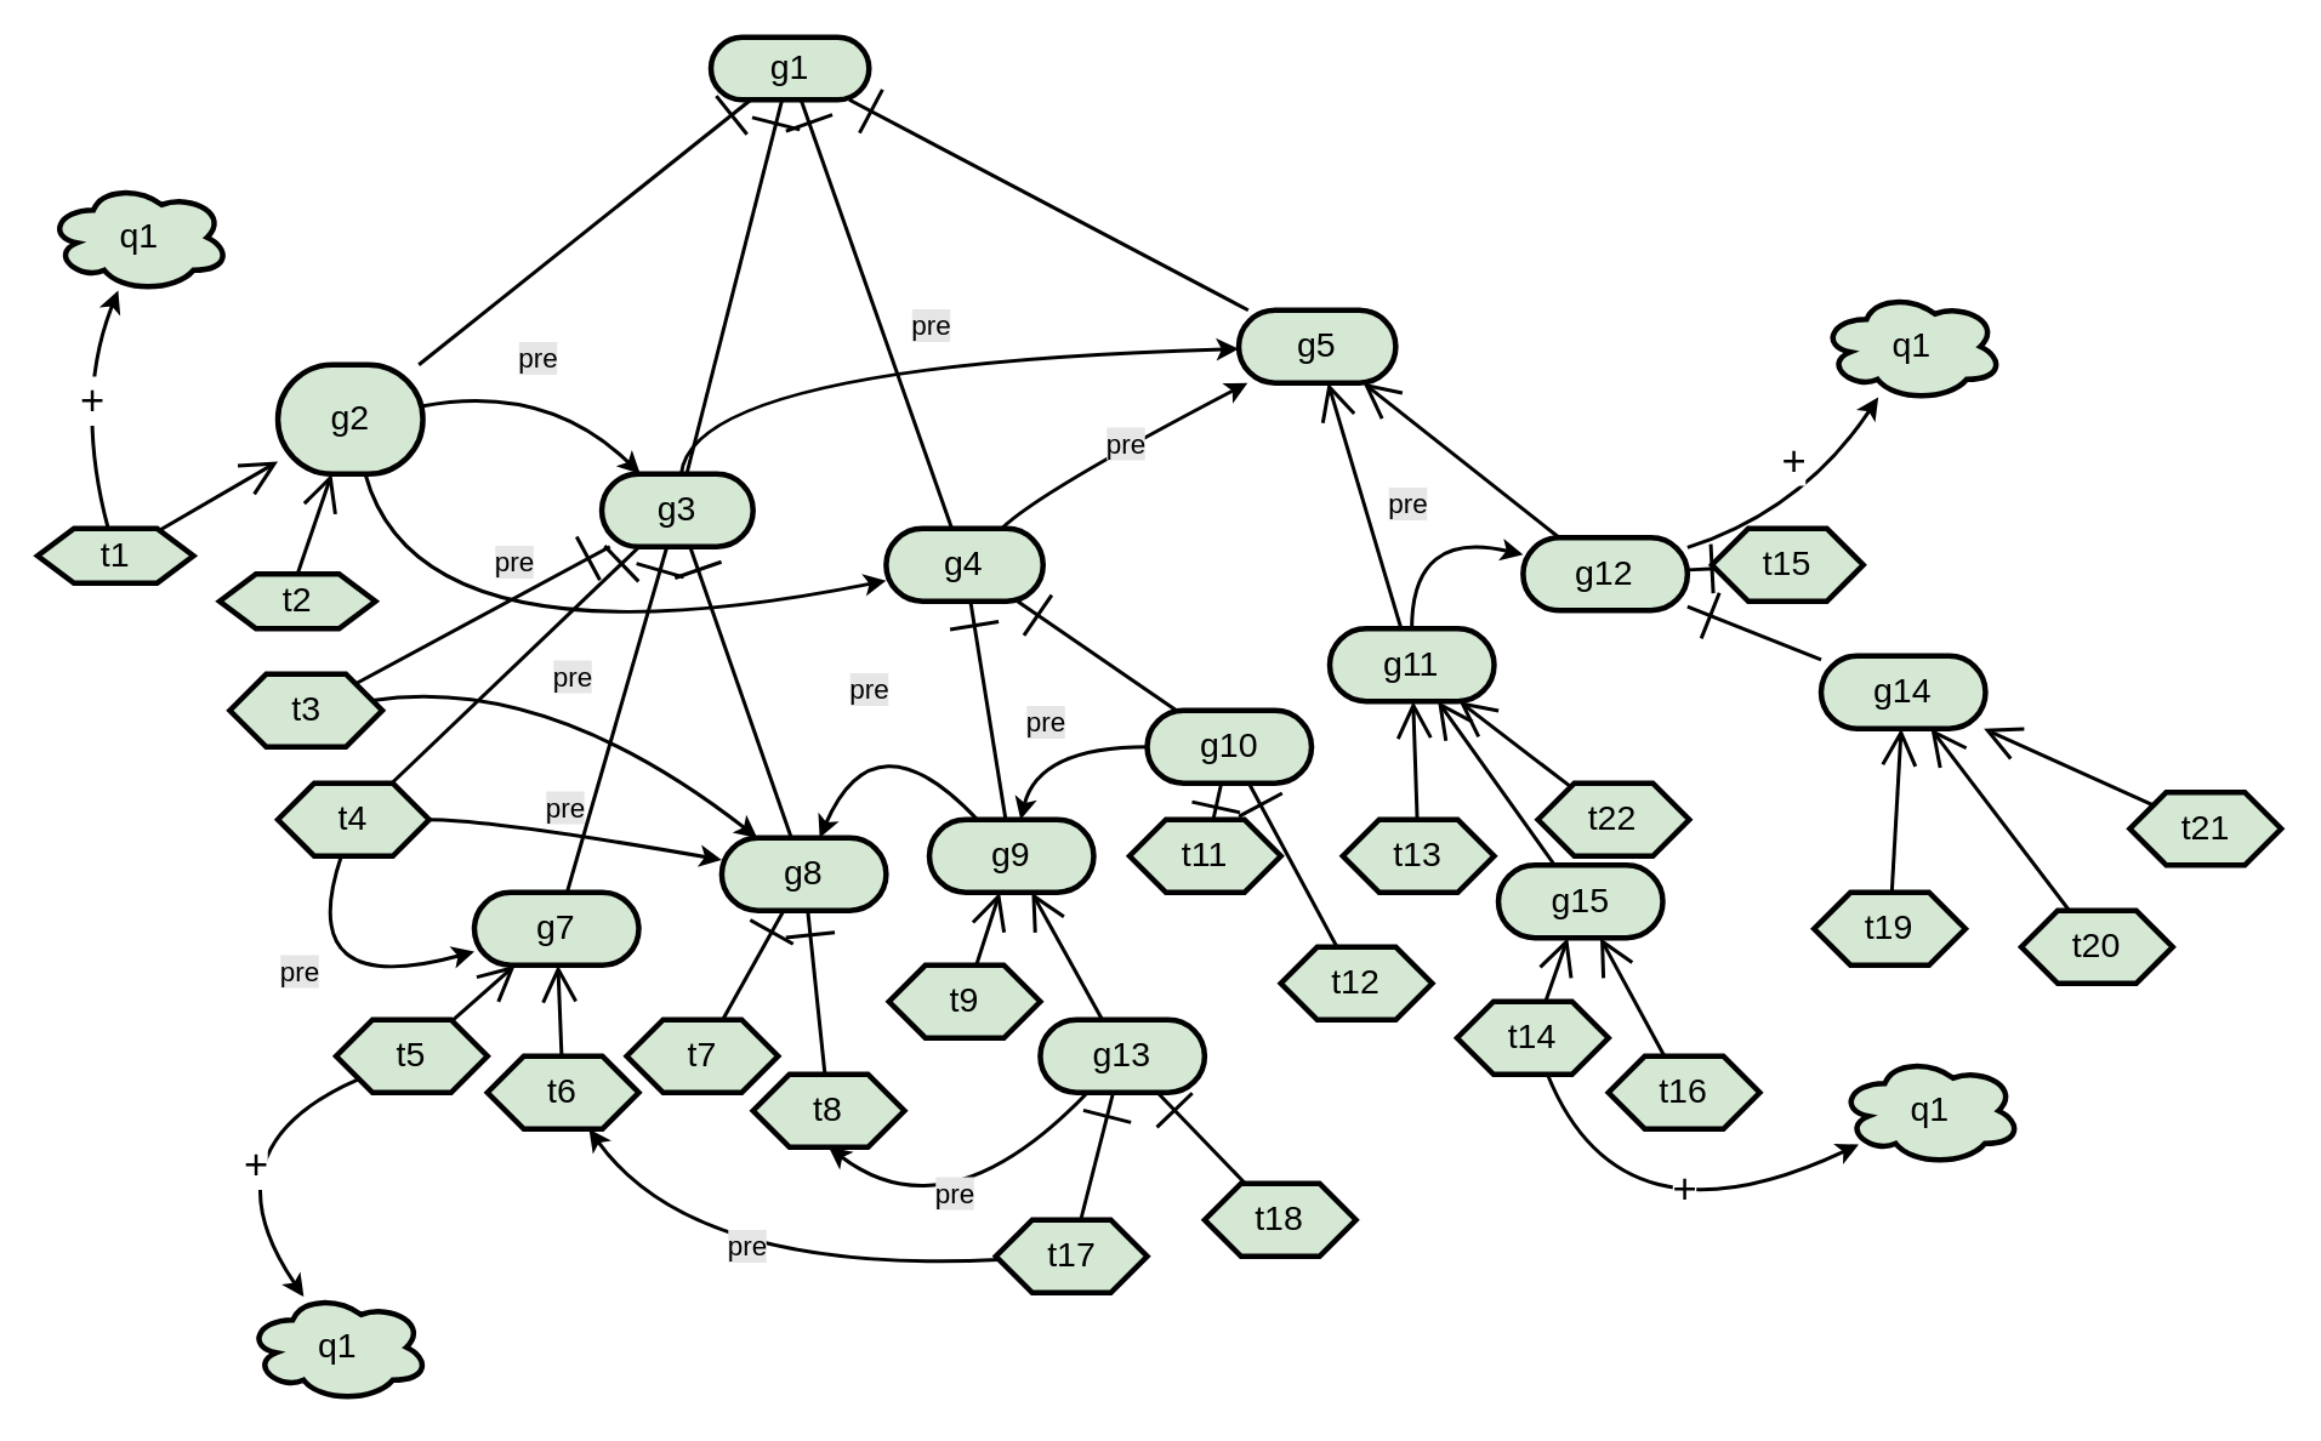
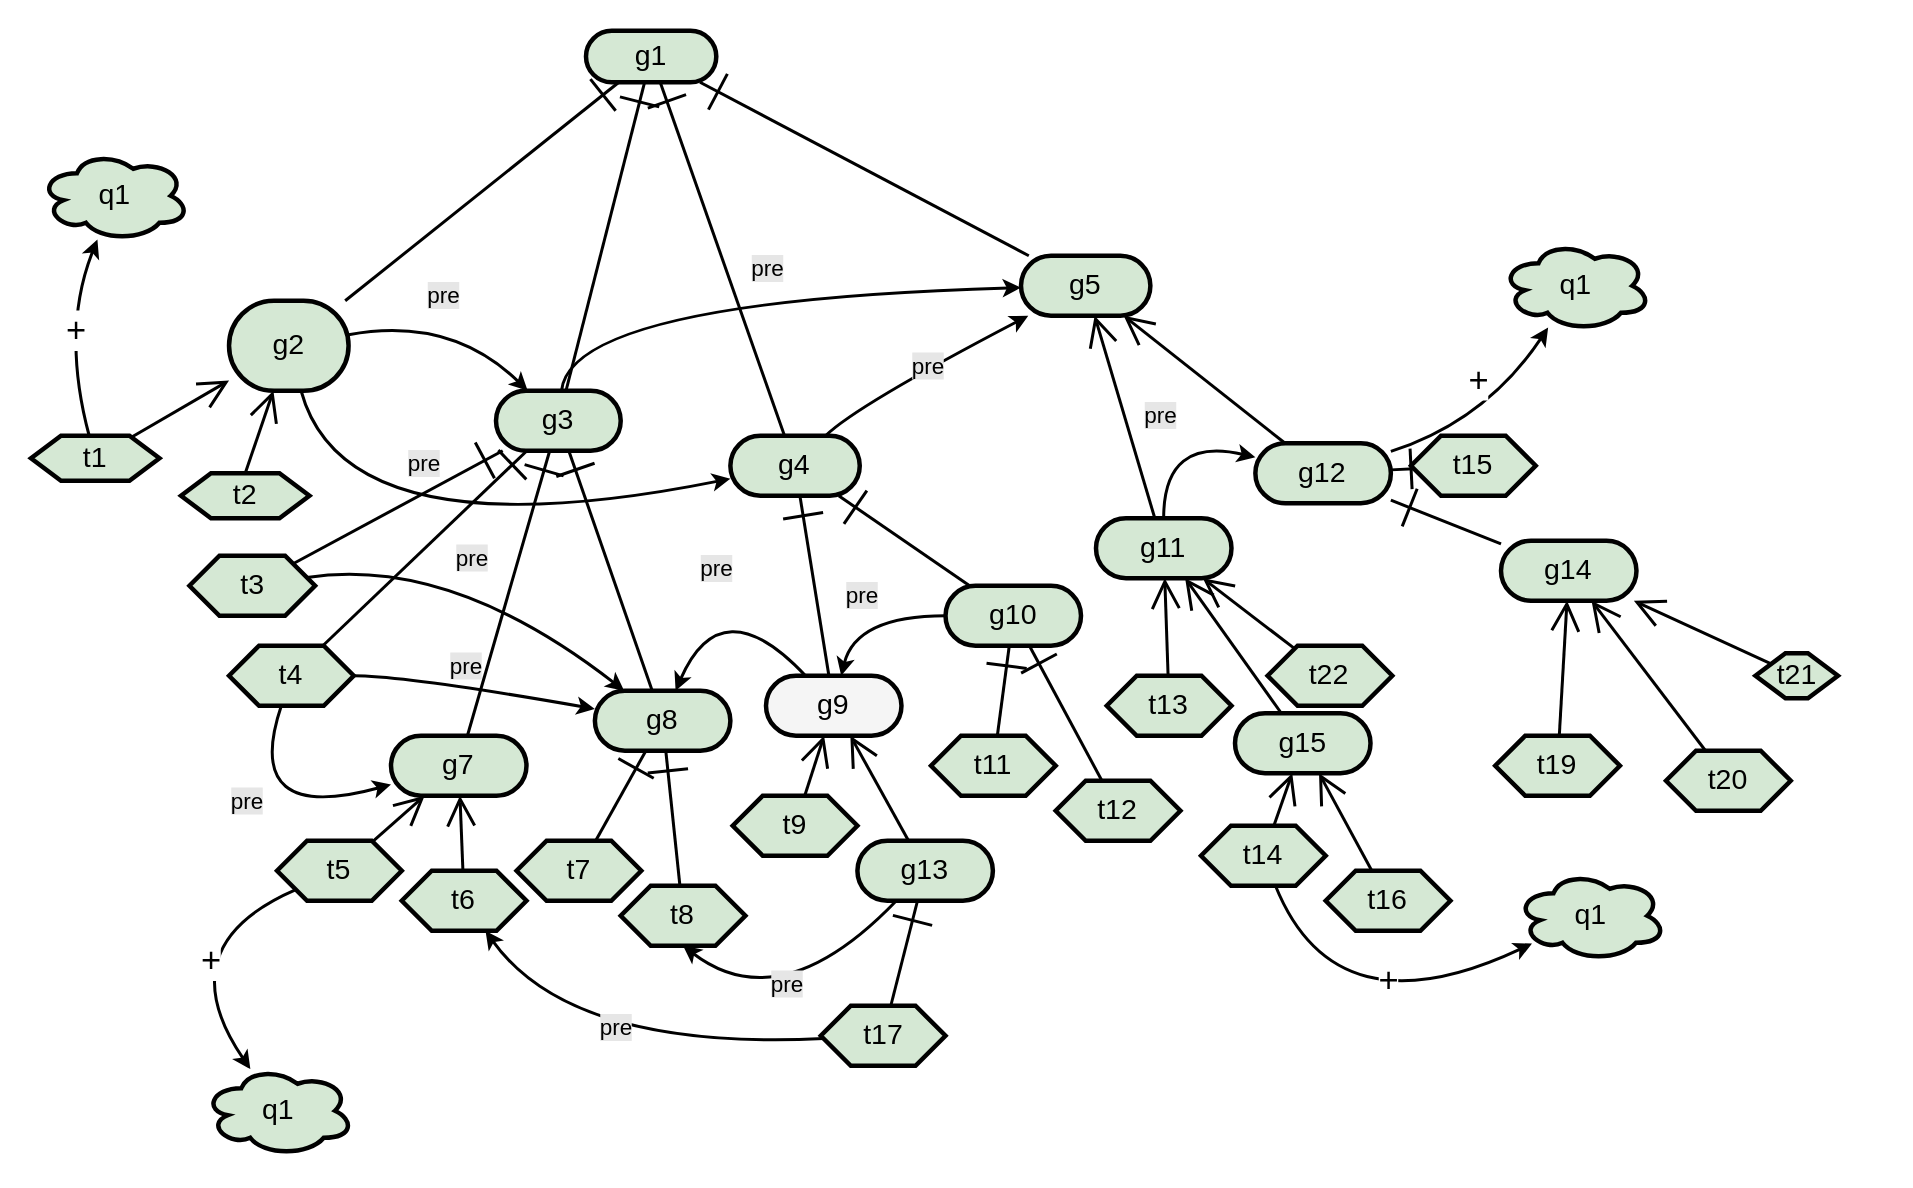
- <mxCell id="97" value="t21" style="shape=hexagon;perimeter=hexagonPerimeter2;whiteSpace=wrap;html=1;fixedSize=1;fontSize=19;strokeWidth=3;fillColor=#d5e8d4;" parent="1" vertex="1"><mxGeometry x="1169.64" y="435" width="83.14" height="40" as="geometry" /></mxCell>
+ <mxCell id="97" value="t21" style="shape=hexagon;perimeter=hexagonPerimeter2;whiteSpace=wrap;html=1;fixedSize=1;fontSize=19;strokeWidth=3;fillColor=#d5e8d4;" parent="1" vertex="1"><mxGeometry x="1169.64" y="435" width="55" height="30" as="geometry" /></mxCell>
- <mxCell id="39" value="g9" style="whiteSpace=wrap;html=1;rounded=1;fontSize=19;strokeWidth=3;fillColor=#d5e8d4;arcSize=50;" parent="1" vertex="1"><mxGeometry x="510" y="450" width="90.32" height="40" as="geometry" /></mxCell>
+ <mxCell id="39" value="g9" style="whiteSpace=wrap;html=1;rounded=1;fontSize=19;strokeWidth=3;fillColor=#f5f5f5;arcSize=50;" parent="1" vertex="1"><mxGeometry x="510" y="450" width="90.32" height="40" as="geometry" /></mxCell>
- <mxCell id="46" value="t11" style="shape=hexagon;perimeter=hexagonPerimeter2;whiteSpace=wrap;html=1;fixedSize=1;fontSize=19;strokeWidth=3;fillColor=#d5e8d4;" parent="1" vertex="1"><mxGeometry x="620" y="450" width="83.14" height="40" as="geometry" /></mxCell>
+ <mxCell id="46" value="t11" style="shape=hexagon;perimeter=hexagonPerimeter2;whiteSpace=wrap;html=1;fixedSize=1;fontSize=19;strokeWidth=3;fillColor=#d5e8d4;" parent="1" vertex="1"><mxGeometry x="620" y="490" width="83.14" height="40" as="geometry" /></mxCell>
- <mxCell id="74" value="" style="endArrow=ERone;html=1;strokeWidth=2;endFill=0;endSize=24;" parent="1" source="75" target="72" edge="1"><mxGeometry width="50" height="50" relative="1" as="geometry"><mxPoint x="773.75" y="840" as="sourcePoint" /><mxPoint x="838.69" y="800" as="targetPoint" /></mxGeometry></mxCell>
- <mxCell id="75" value="t18" style="shape=hexagon;perimeter=hexagonPerimeter2;whiteSpace=wrap;html=1;fixedSize=1;fontSize=19;strokeWidth=3;fillColor=#d5e8d4;" parent="1" vertex="1"><mxGeometry x="661.26" y="650" width="83.14" height="40" as="geometry" /></mxCell>
